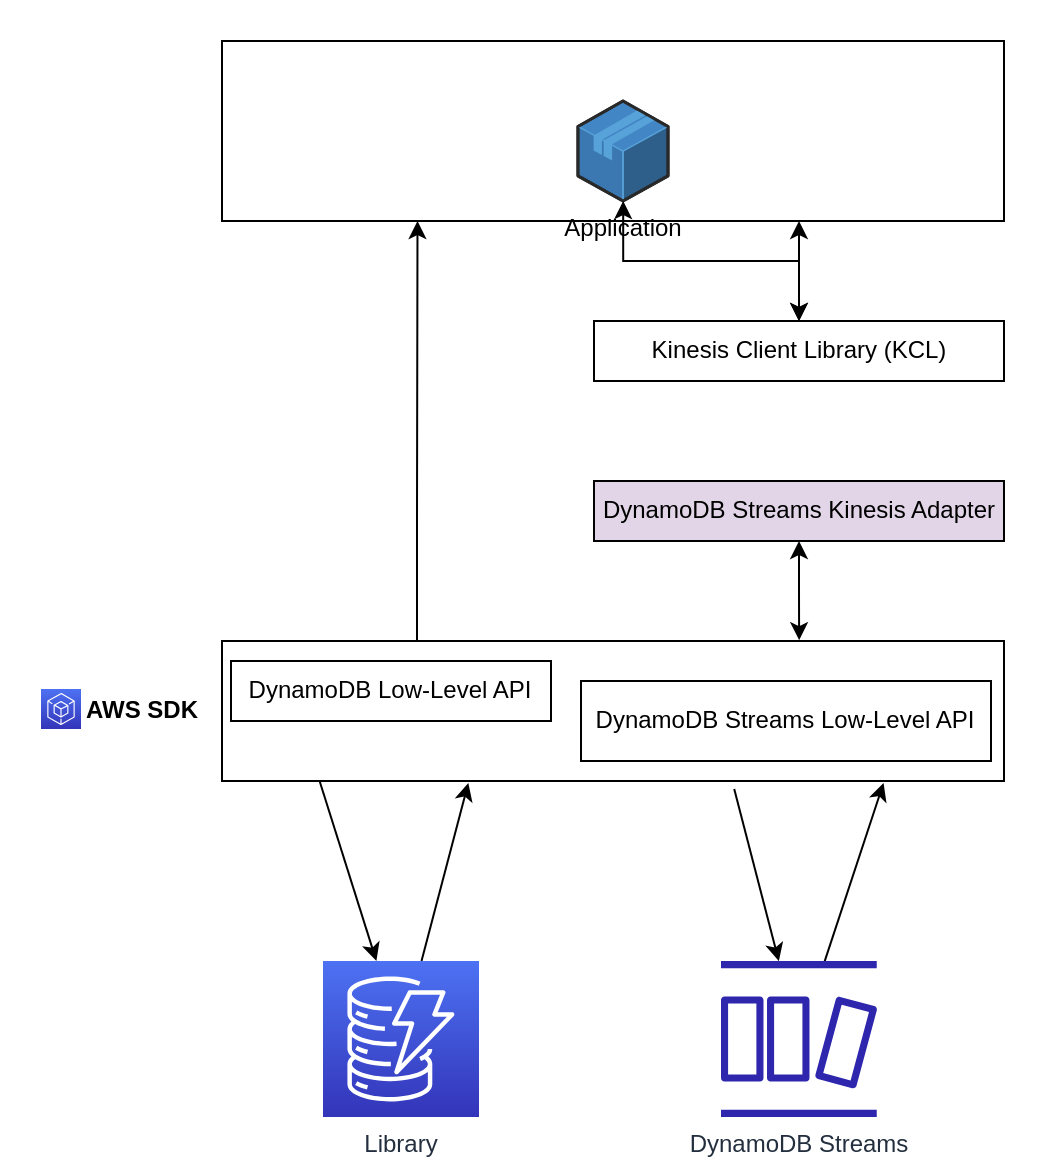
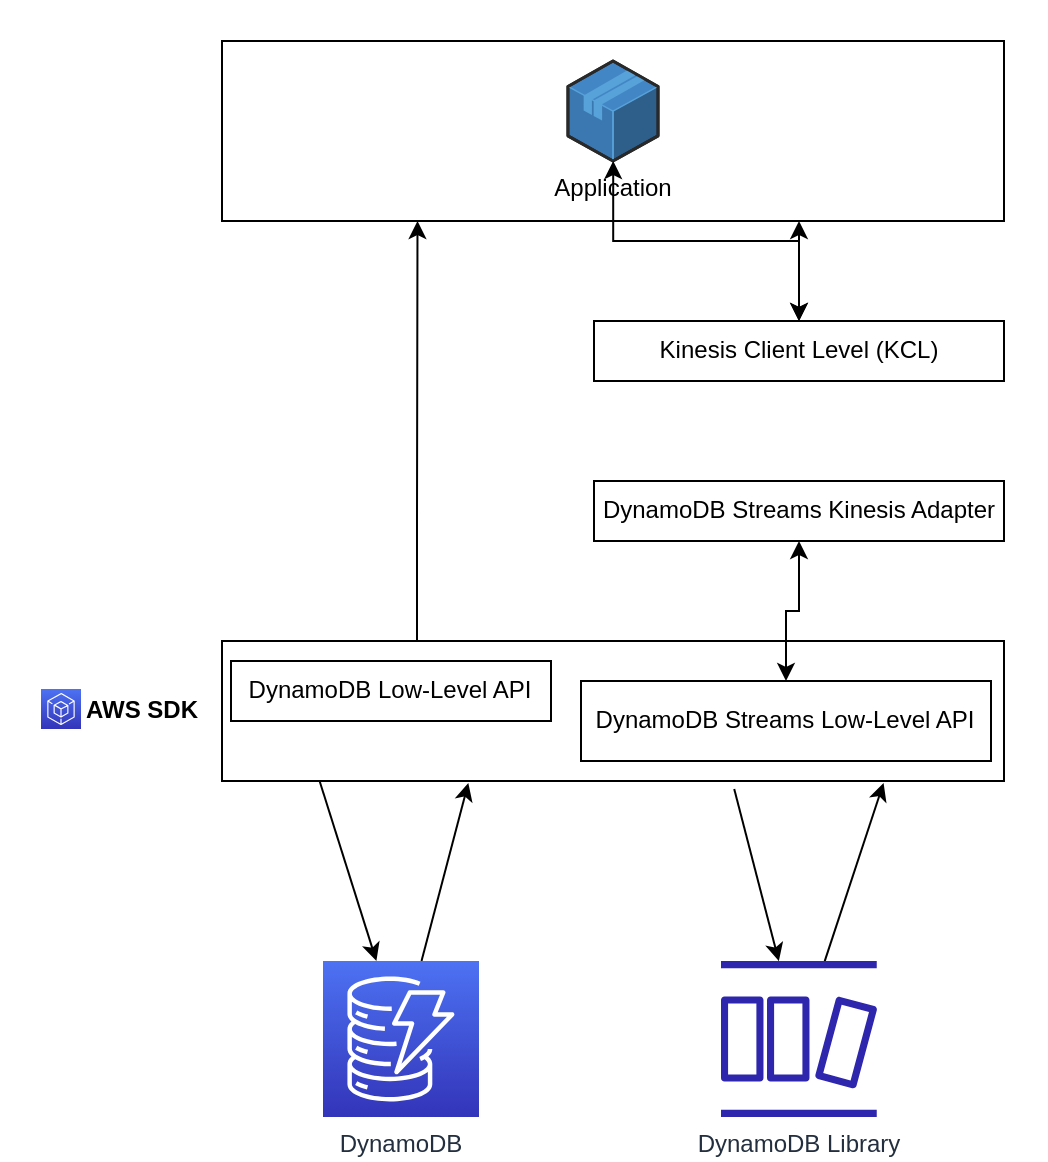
- <mxCell id="4" value="Application" style="verticalLabelPosition=bottom;html=1;verticalAlign=top;strokeWidth=1;align=center;outlineConnect=0;dashed=0;outlineConnect=0;shape=mxgraph.aws3d.application;fillColor=#4286c5;strokeColor=#57A2D8;aspect=fixed;" vertex="1" parent="1"><mxGeometry x="288.47" y="50" width="45.06" height="50" as="geometry" /></mxCell>
+ <mxCell id="4" value="Application" style="verticalLabelPosition=bottom;html=1;verticalAlign=top;strokeWidth=1;align=center;outlineConnect=0;dashed=0;outlineConnect=0;shape=mxgraph.aws3d.application;fillColor=#4286c5;strokeColor=#57A2D8;aspect=fixed;" vertex="1" parent="1"><mxGeometry x="283.47" y="30" width="45.06" height="50" as="geometry" /></mxCell>
- <mxCell id="17" value="Kinesis Client Library (KCL)" style="whiteSpace=wrap;html=1;" vertex="1" parent="1"><mxGeometry x="296.5" y="160" width="205" height="30" as="geometry" /></mxCell>
+ <mxCell id="17" value="Kinesis Client Level (KCL)" style="whiteSpace=wrap;html=1;" vertex="1" parent="1"><mxGeometry x="296.5" y="160" width="205" height="30" as="geometry" /></mxCell>
- <mxCell id="19" value="DynamoDB Streams Kinesis Adapter" style="whiteSpace=wrap;html=1;fillColor=#e1d5e7;" vertex="1" parent="1"><mxGeometry x="296.5" y="240" width="205" height="30" as="geometry" /></mxCell>
+ <mxCell id="19" value="DynamoDB Streams Kinesis Adapter" style="whiteSpace=wrap;html=1;" vertex="1" parent="1"><mxGeometry x="296.5" y="240" width="205" height="30" as="geometry" /></mxCell>
- <mxCell id="18" style="edgeStyle=orthogonalEdgeStyle;rounded=0;orthogonalLoop=1;jettySize=auto;html=1;entryX=0.738;entryY=-0.006;entryDx=0;entryDy=0;entryPerimeter=0;startArrow=classic;startFill=1;" edge="1" parent="1" source="19" target="12"><mxGeometry relative="1" as="geometry" /></mxCell>
+ <mxCell id="18" style="edgeStyle=orthogonalEdgeStyle;rounded=0;orthogonalLoop=1;jettySize=auto;html=1;startArrow=classic;startFill=1;" edge="1" parent="1" source="19" target="14"><mxGeometry relative="1" as="geometry" /></mxCell>
- <mxCell id="6" value="Library" style="sketch=0;points=[[0,0,0],[0.25,0,0],[0.5,0,0],[0.75,0,0],[1,0,0],[0,1,0],[0.25,1,0],[0.5,1,0],[0.75,1,0],[1,1,0],[0,0.25,0],[0,0.5,0],[0,0.75,0],[1,0.25,0],[1,0.5,0],[1,0.75,0]];outlineConnect=0;fontColor=#232F3E;gradientColor=#4D72F3;gradientDirection=north;fillColor=#3334B9;strokeColor=#ffffff;dashed=0;verticalLabelPosition=bottom;verticalAlign=top;align=center;html=1;fontSize=12;fontStyle=0;aspect=fixed;shape=mxgraph.aws4.resourceIcon;resIcon=mxgraph.aws4.dynamodb;" vertex="1" parent="1"><mxGeometry x="161" y="480" width="78" height="78" as="geometry" /></mxCell>
+ <mxCell id="6" value="DynamoDB" style="sketch=0;points=[[0,0,0],[0.25,0,0],[0.5,0,0],[0.75,0,0],[1,0,0],[0,1,0],[0.25,1,0],[0.5,1,0],[0.75,1,0],[1,1,0],[0,0.25,0],[0,0.5,0],[0,0.75,0],[1,0.25,0],[1,0.5,0],[1,0.75,0]];outlineConnect=0;fontColor=#232F3E;gradientColor=#4D72F3;gradientDirection=north;fillColor=#3334B9;strokeColor=#ffffff;dashed=0;verticalLabelPosition=bottom;verticalAlign=top;align=center;html=1;fontSize=12;fontStyle=0;aspect=fixed;shape=mxgraph.aws4.resourceIcon;resIcon=mxgraph.aws4.dynamodb;" vertex="1" parent="1"><mxGeometry x="161" y="480" width="78" height="78" as="geometry" /></mxCell>
- <mxCell id="8" value="DynamoDB Streams" style="sketch=0;outlineConnect=0;fontColor=#232F3E;gradientColor=none;fillColor=#2E27AD;strokeColor=none;dashed=0;verticalLabelPosition=bottom;verticalAlign=top;align=center;html=1;fontSize=12;fontStyle=0;aspect=fixed;pointerEvents=1;shape=mxgraph.aws4.dynamodb_stream;" vertex="1" parent="1"><mxGeometry x="360" y="480" width="78" height="78" as="geometry" /></mxCell>
+ <mxCell id="8" value="DynamoDB Library" style="sketch=0;outlineConnect=0;fontColor=#232F3E;gradientColor=none;fillColor=#2E27AD;strokeColor=none;dashed=0;verticalLabelPosition=bottom;verticalAlign=top;align=center;html=1;fontSize=12;fontStyle=0;aspect=fixed;pointerEvents=1;shape=mxgraph.aws4.dynamodb_stream;" vertex="1" parent="1"><mxGeometry x="360" y="480" width="78" height="78" as="geometry" /></mxCell>
